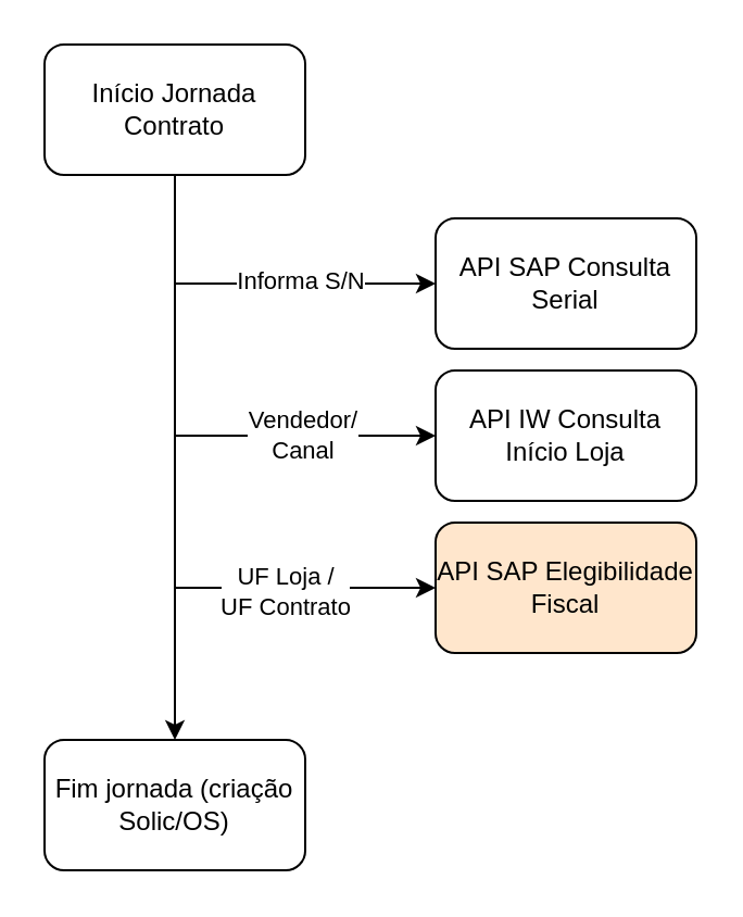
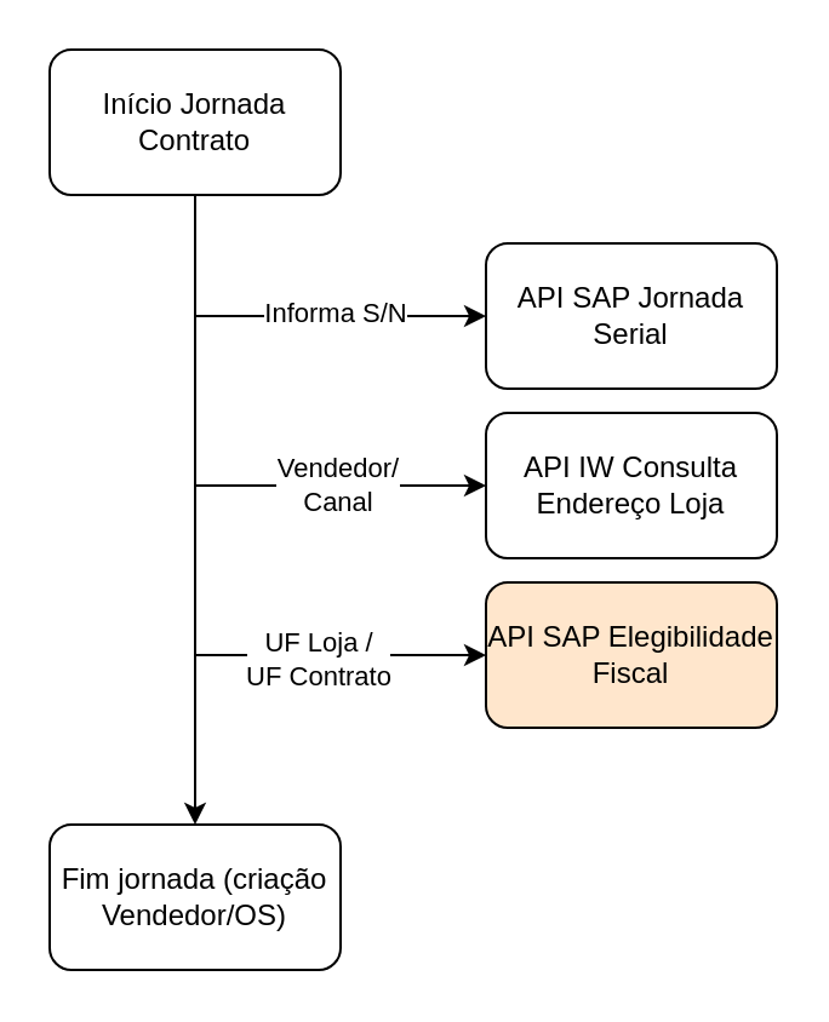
- <mxCell id="10" value="API SAP Consulta Serial" style="rounded=1;whiteSpace=wrap;html=1;" vertex="1" parent="1"><mxGeometry x="200" y="100" width="120" height="60" as="geometry" /></mxCell>
+ <mxCell id="10" value="API SAP Jornada Serial" style="rounded=1;whiteSpace=wrap;html=1;" vertex="1" parent="1"><mxGeometry x="200" y="100" width="120" height="60" as="geometry" /></mxCell>
- <mxCell id="11" value="API IW Consulta Início Loja" style="rounded=1;whiteSpace=wrap;html=1;" vertex="1" parent="1"><mxGeometry x="200" y="170" width="120" height="60" as="geometry" /></mxCell>
+ <mxCell id="11" value="API IW Consulta Endereço Loja" style="rounded=1;whiteSpace=wrap;html=1;" vertex="1" parent="1"><mxGeometry x="200" y="170" width="120" height="60" as="geometry" /></mxCell>
- <mxCell id="13" value="Fim jornada (criação Solic/OS)" style="rounded=1;whiteSpace=wrap;html=1;" vertex="1" parent="1"><mxGeometry x="20" y="340" width="120" height="60" as="geometry" /></mxCell>
+ <mxCell id="13" value="Fim jornada (criação Vendedor/OS)" style="rounded=1;whiteSpace=wrap;html=1;" vertex="1" parent="1"><mxGeometry x="20" y="340" width="120" height="60" as="geometry" /></mxCell>
